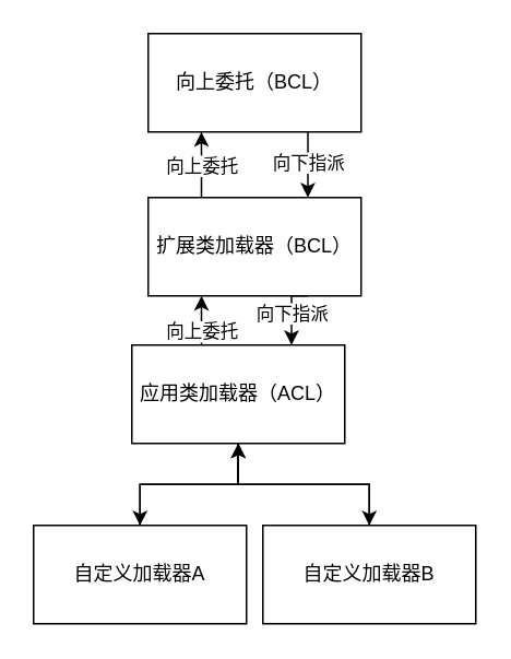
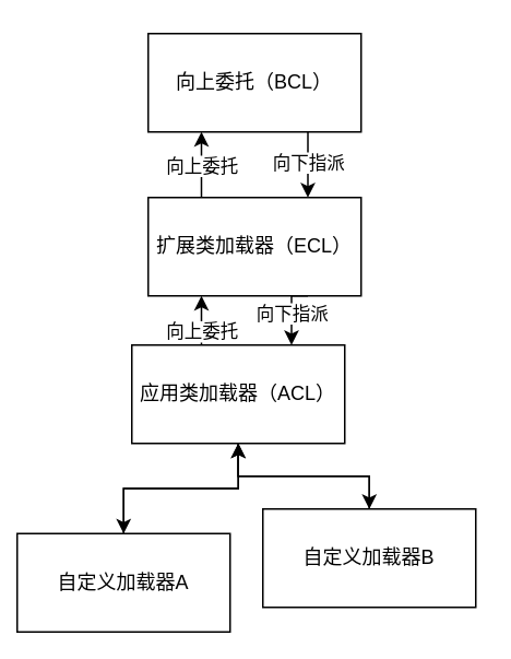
- <mxCell id="9" value="扩展类加载器（BCL）" style="rounded=0;whiteSpace=wrap;html=1;" vertex="1" parent="1"><mxGeometry x="90" y="120" width="130" height="60" as="geometry" /></mxCell>
+ <mxCell id="9" value="扩展类加载器（ECL）" style="rounded=0;whiteSpace=wrap;html=1;" vertex="1" parent="1"><mxGeometry x="90" y="120" width="130" height="60" as="geometry" /></mxCell>
- <mxCell id="16" value="自定义加载器A" style="rounded=0;whiteSpace=wrap;html=1;" vertex="1" parent="1"><mxGeometry x="20" y="320" width="130" height="60" as="geometry" /></mxCell>
+ <mxCell id="16" value="自定义加载器A" style="rounded=0;whiteSpace=wrap;html=1;" vertex="1" parent="1"><mxGeometry x="10" y="325" width="130" height="60" as="geometry" /></mxCell>
- <mxCell id="18" value="自定义加载器B" style="rounded=0;whiteSpace=wrap;html=1;" vertex="1" parent="1"><mxGeometry x="160" y="320" width="130" height="60" as="geometry" /></mxCell>
+ <mxCell id="18" value="自定义加载器B" style="rounded=0;whiteSpace=wrap;html=1;" vertex="1" parent="1"><mxGeometry x="160" y="310" width="130" height="60" as="geometry" /></mxCell>
